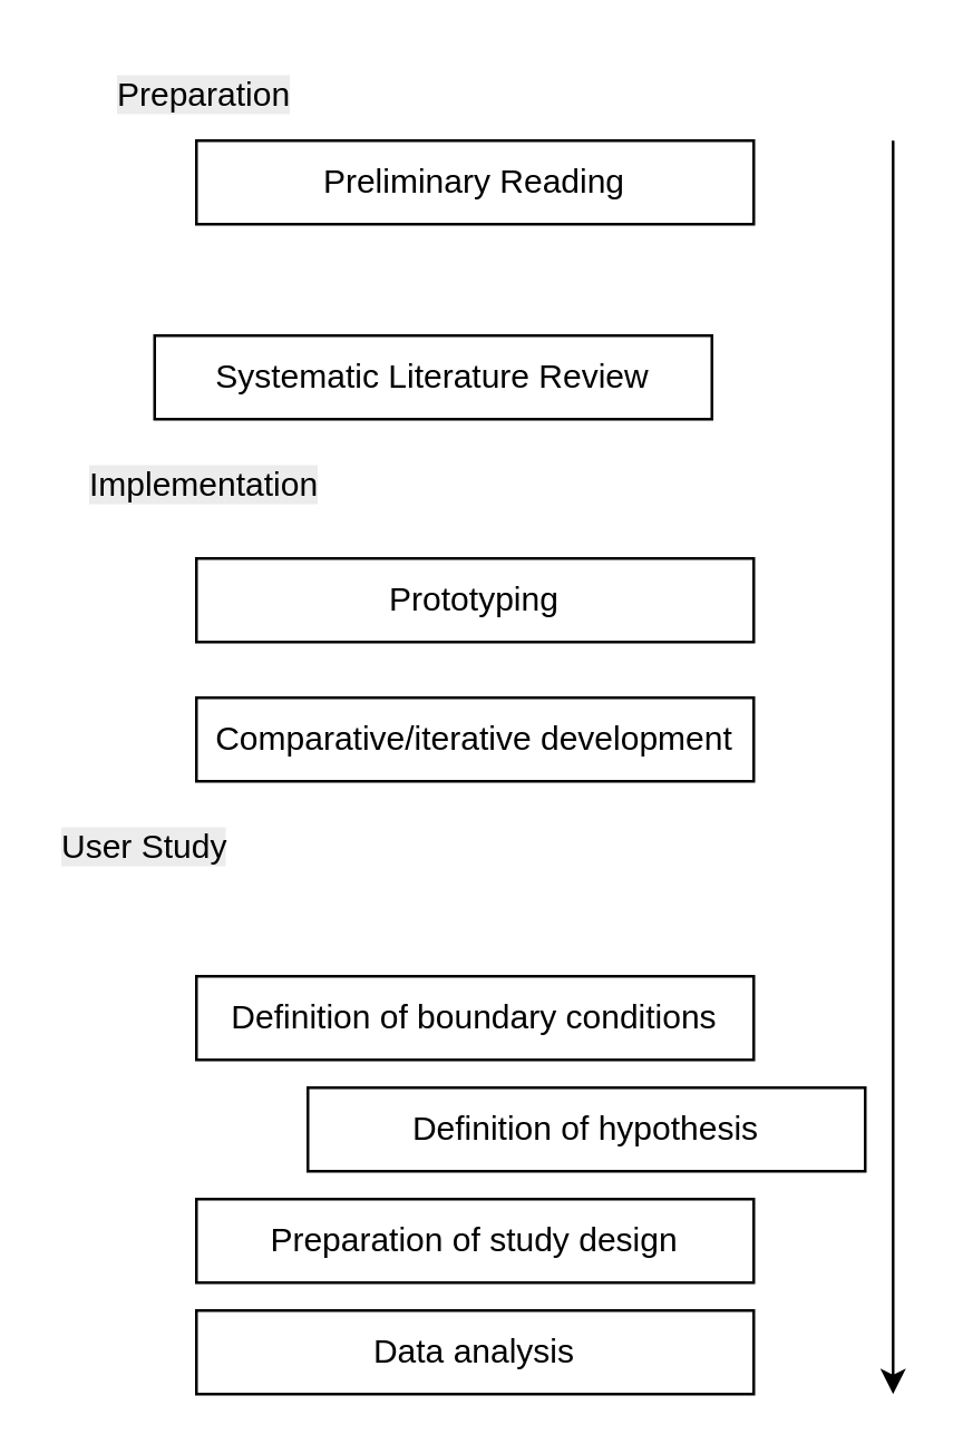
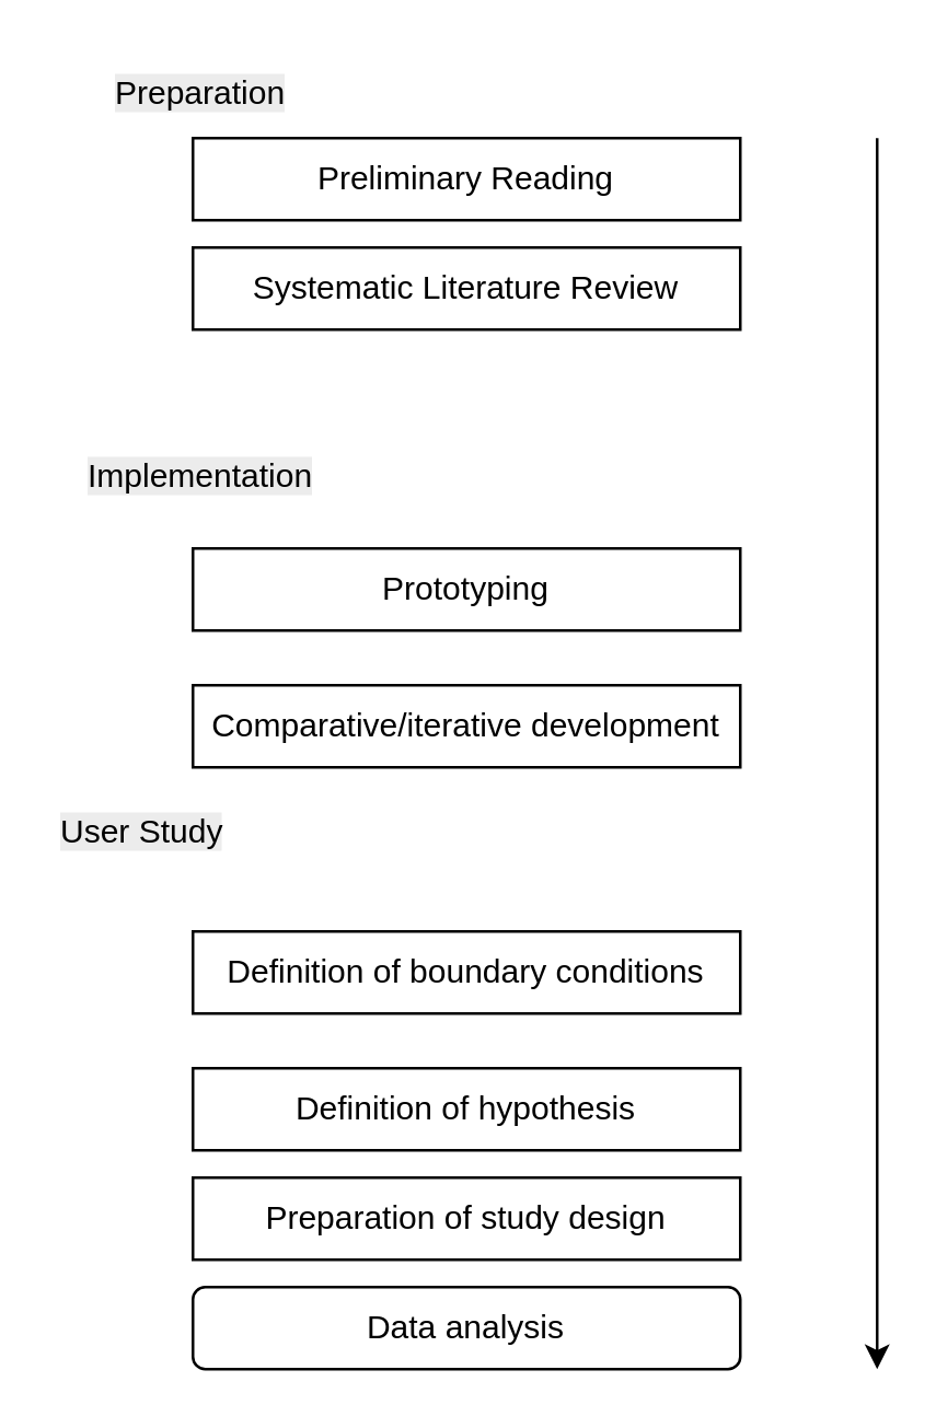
- <mxCell id="3" value="Systematic Literature Review" style="rounded=0;whiteSpace=wrap;html=1;" vertex="1" parent="1"><mxGeometry x="55" y="120" width="200" height="30" as="geometry" /></mxCell>
+ <mxCell id="3" value="Systematic Literature Review" style="rounded=0;whiteSpace=wrap;html=1;" vertex="1" parent="1"><mxGeometry x="70" y="90" width="200" height="30" as="geometry" /></mxCell>
- <mxCell id="9" value="Definition of boundary conditions" style="rounded=0;whiteSpace=wrap;html=1;" vertex="1" parent="1"><mxGeometry x="70" y="350" width="200" height="30" as="geometry" /></mxCell>
+ <mxCell id="9" value="Definition of boundary conditions" style="rounded=0;whiteSpace=wrap;html=1;" vertex="1" parent="1"><mxGeometry x="70" y="340" width="200" height="30" as="geometry" /></mxCell>
- <mxCell id="10" value="Definition of hypothesis" style="rounded=0;whiteSpace=wrap;html=1;" vertex="1" parent="1"><mxGeometry x="110" y="390" width="200" height="30" as="geometry" /></mxCell>
+ <mxCell id="10" value="Definition of hypothesis" style="rounded=0;whiteSpace=wrap;html=1;" vertex="1" parent="1"><mxGeometry x="70" y="390" width="200" height="30" as="geometry" /></mxCell>
- <mxCell id="12" value="Data analysis" style="rounded=0;whiteSpace=wrap;html=1;" vertex="1" parent="1"><mxGeometry x="70" y="470" width="200" height="30" as="geometry" /></mxCell>
+ <mxCell id="12" value="Data analysis" style="whiteSpace=wrap;html=1;rounded=1;" vertex="1" parent="1"><mxGeometry x="70" y="470" width="200" height="30" as="geometry" /></mxCell>
